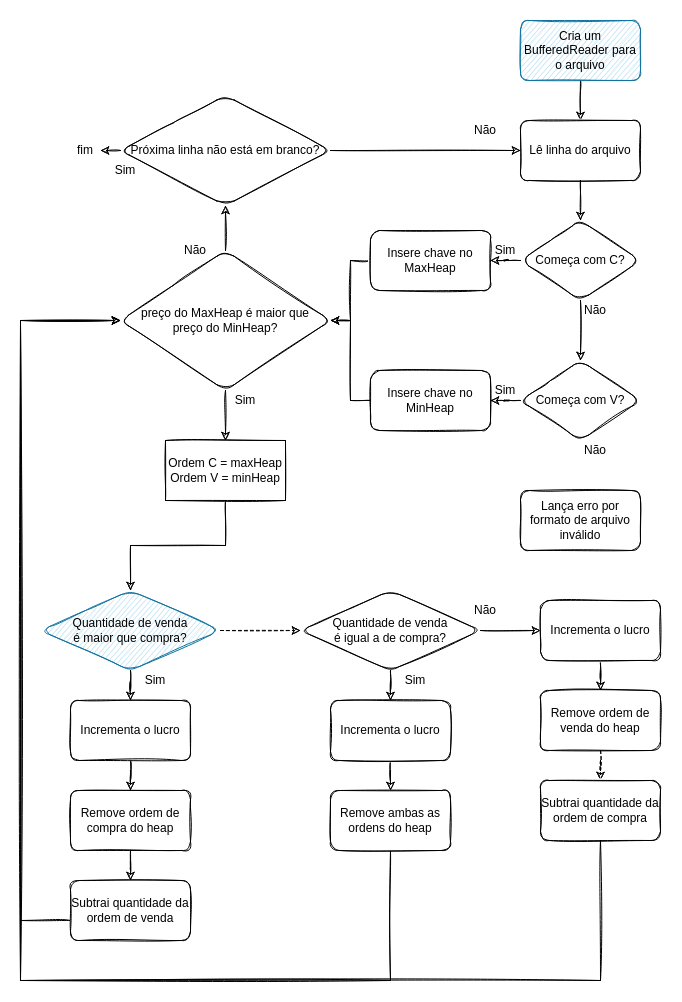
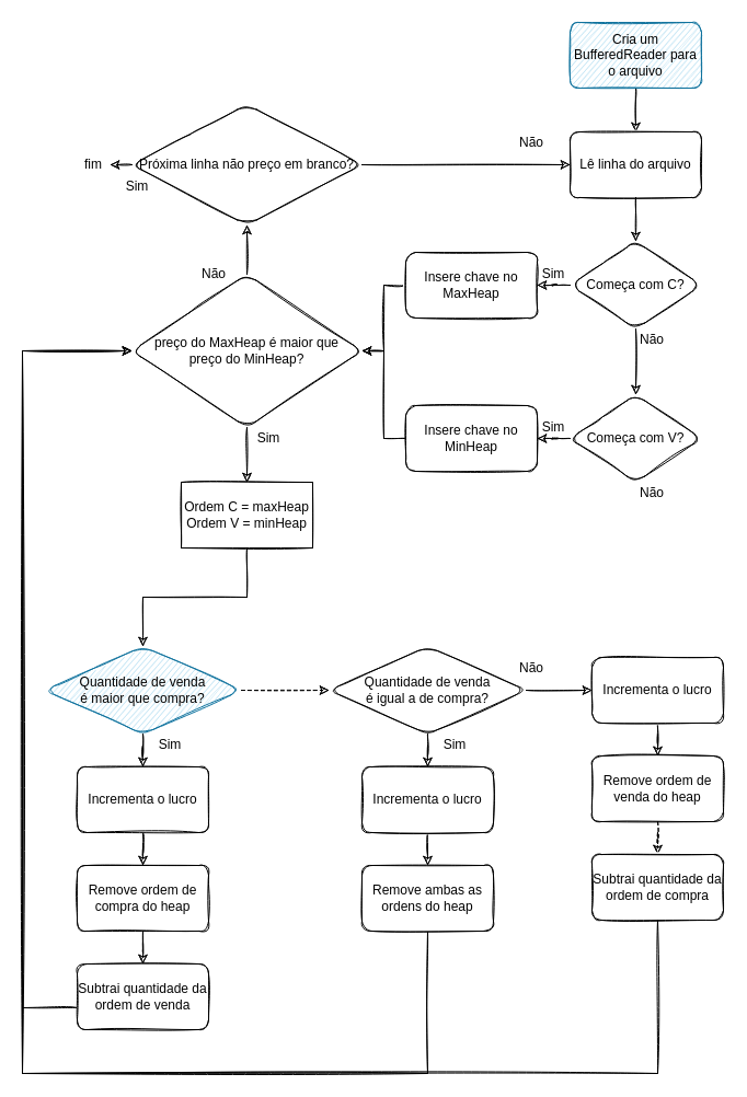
- <mxCell id="28" value="Próxima linha não está em branco?" style="rhombus;whiteSpace=wrap;html=1;sketch=1;rounded=1;" vertex="1" parent="1"><mxGeometry x="120" y="95" width="210" height="110" as="geometry" /></mxCell>
+ <mxCell id="28" value="Próxima linha não preço em branco?" style="rhombus;whiteSpace=wrap;html=1;sketch=1;rounded=1;" vertex="1" parent="1"><mxGeometry x="120" y="95" width="210" height="110" as="geometry" /></mxCell>
- <mxCell id="15" value="Lança erro por formato de arquivo inválido" style="whiteSpace=wrap;html=1;sketch=1;rounded=1;" vertex="1" parent="1"><mxGeometry x="520" y="490" width="120" height="60" as="geometry" /></mxCell>
